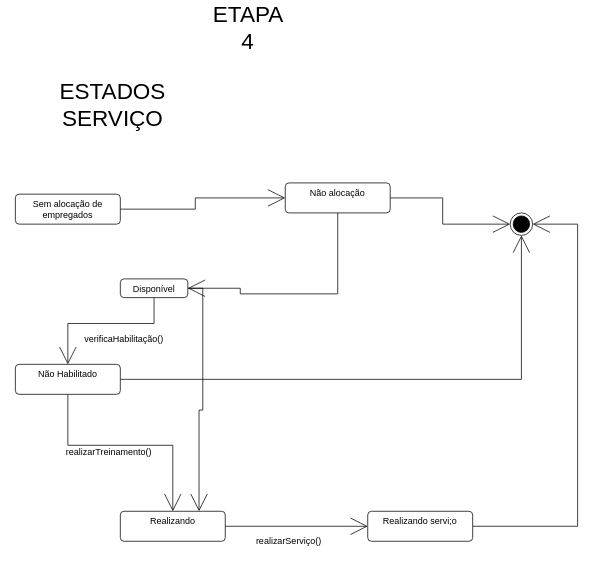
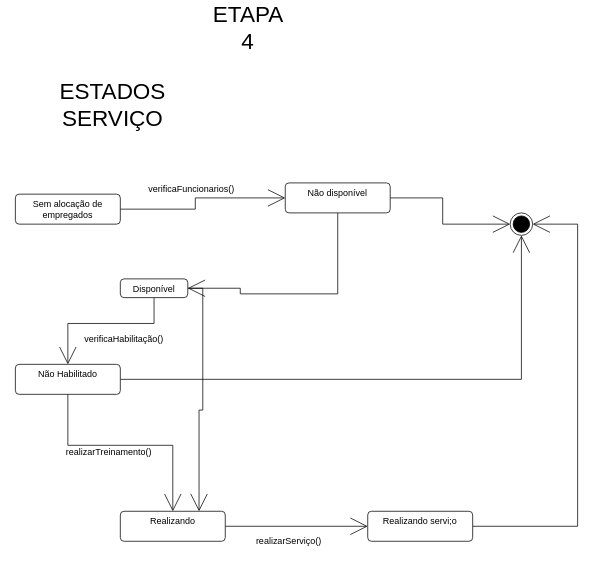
+ <mxCell id="9" value="verificaFuncionarios()" style="text;html=1;strokeColor=none;fillColor=none;align=center;verticalAlign=middle;whiteSpace=wrap;rounded=0;labelBackgroundColor=none;" vertex="1" parent="1"><mxGeometry x="190" y="239" width="130" height="21" as="geometry" /></mxCell>
- <mxCell id="8" value="Não alocação" style="html=1;align=center;verticalAlign=top;rounded=1;absoluteArcSize=1;arcSize=10;dashed=0;whiteSpace=wrap;" vertex="1" parent="1"><mxGeometry x="380" y="242" width="140" height="40" as="geometry" /></mxCell>
+ <mxCell id="8" value="Não disponível" style="html=1;align=center;verticalAlign=top;rounded=1;absoluteArcSize=1;arcSize=10;dashed=0;whiteSpace=wrap;" vertex="1" parent="1"><mxGeometry x="380" y="242" width="140" height="40" as="geometry" /></mxCell>
